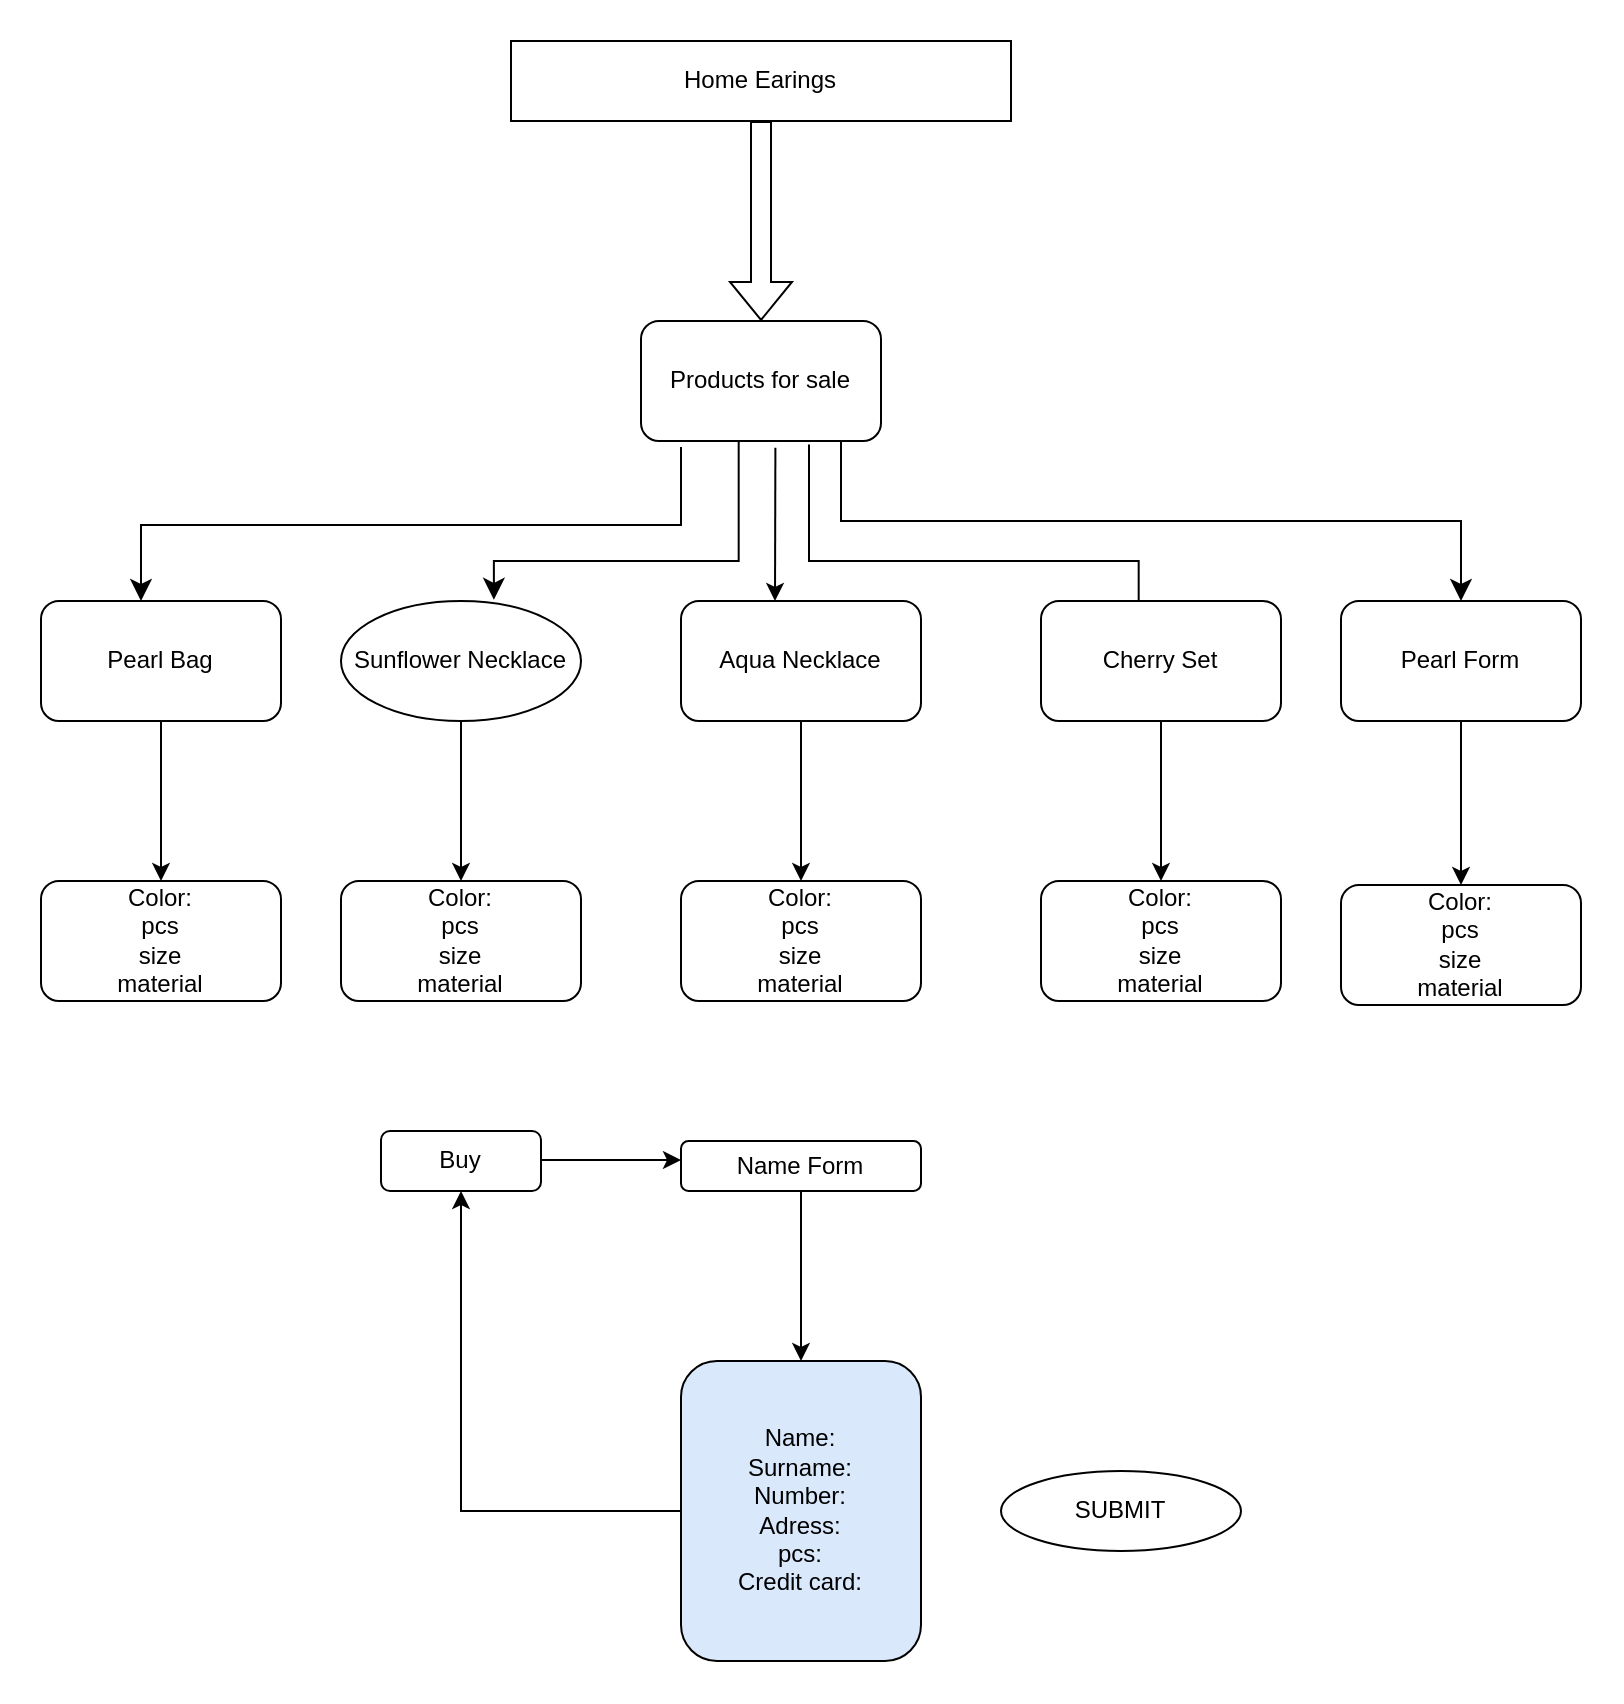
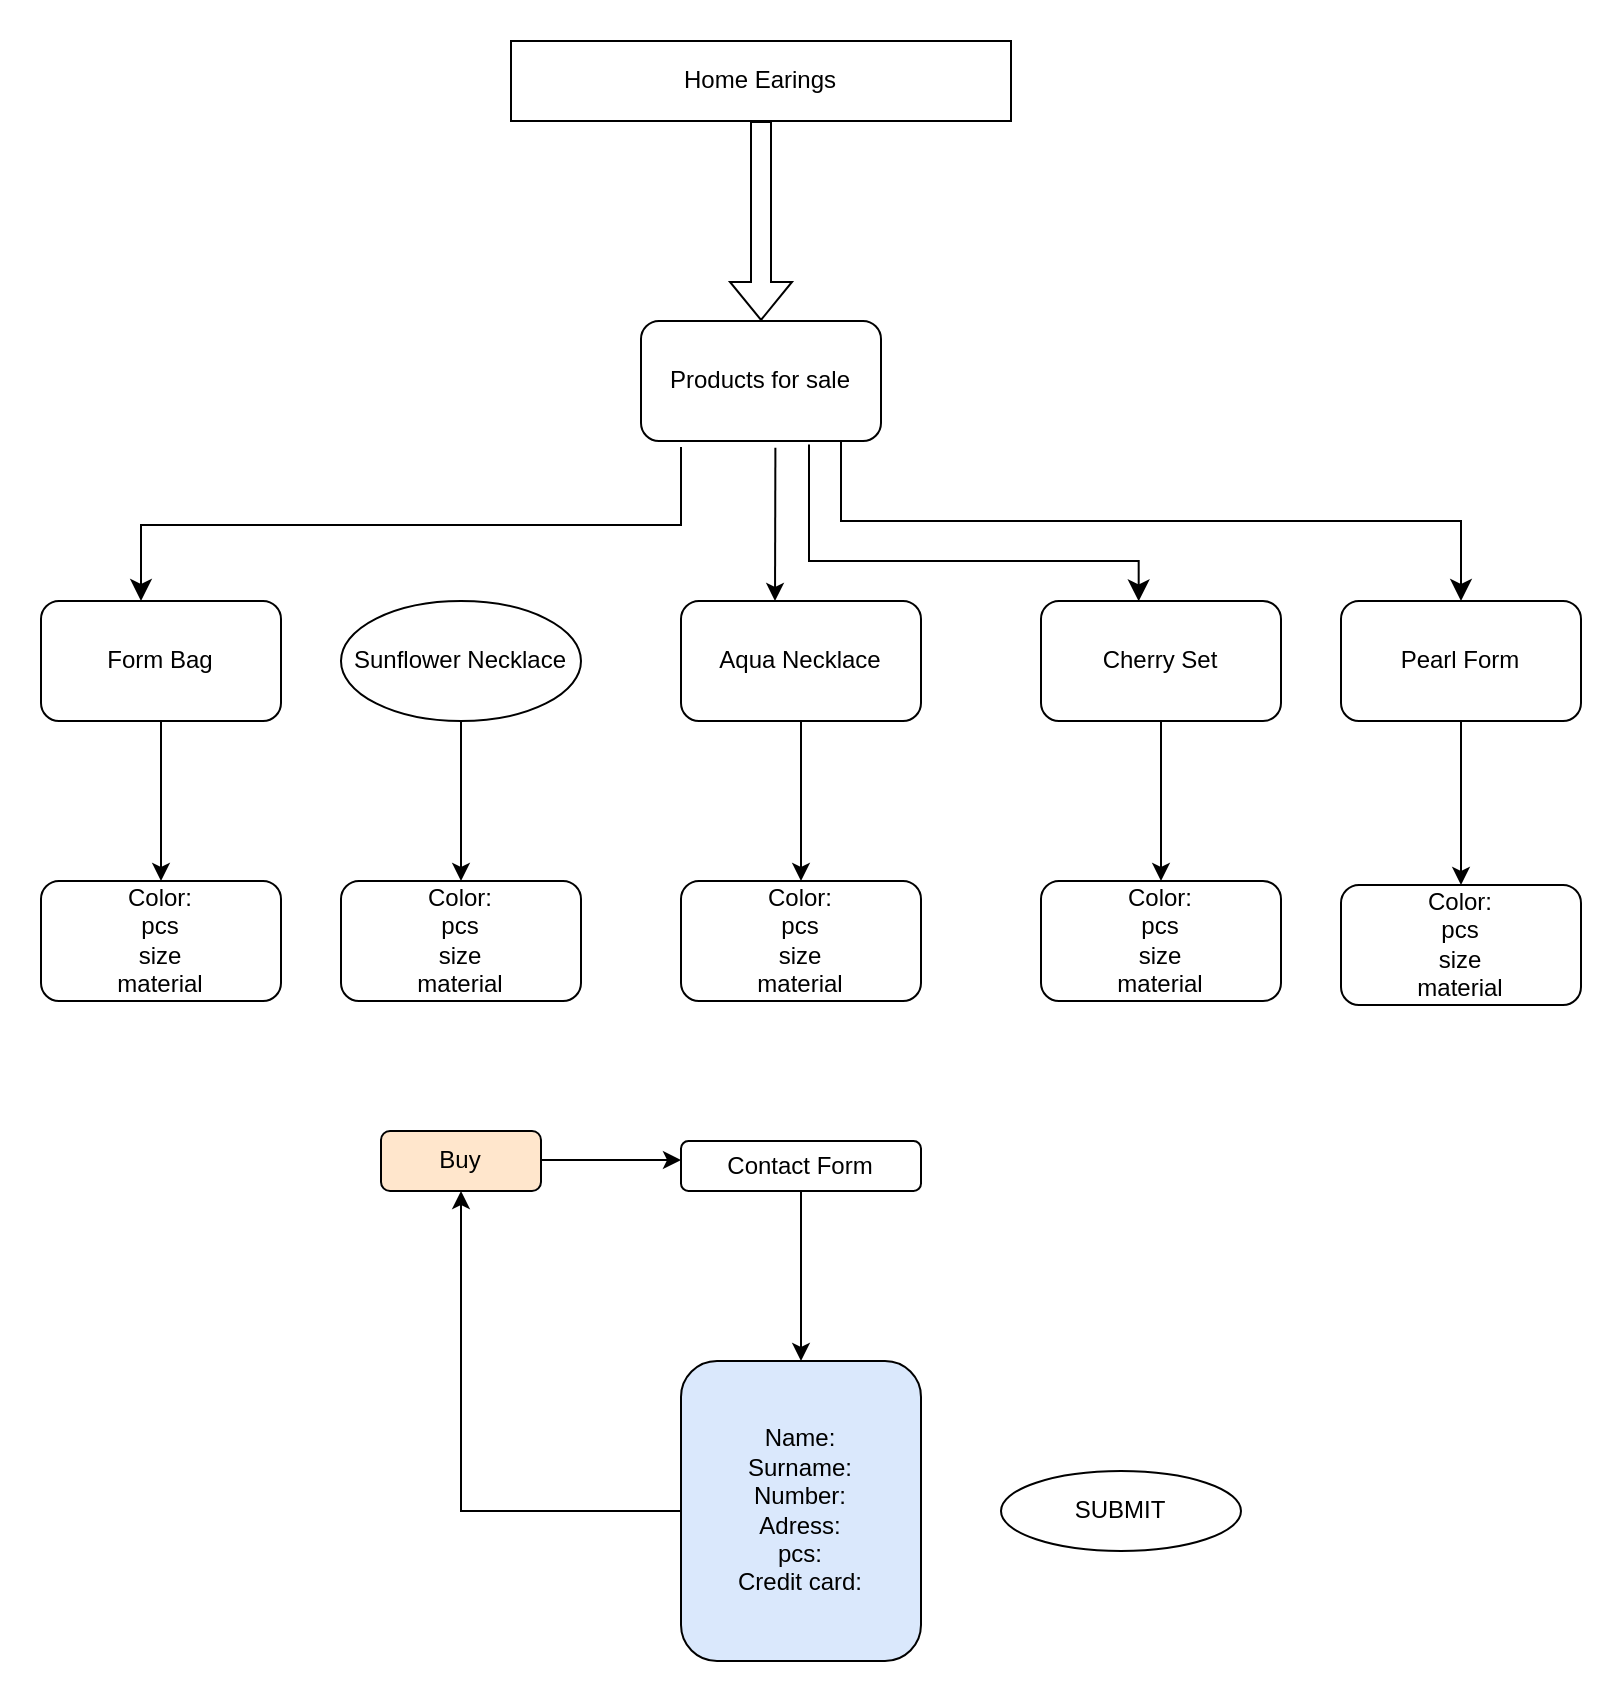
- <mxCell id="18" value="" style="edgeStyle=elbowEdgeStyle;elbow=vertical;endArrow=classic;html=1;curved=0;rounded=0;endSize=8;startSize=8;exitX=0.407;exitY=1.003;exitDx=0;exitDy=0;exitPerimeter=0;entryX=0.637;entryY=-0.01;entryDx=0;entryDy=0;entryPerimeter=0;" edge="1" parent="1" source="6" target="8"><mxGeometry width="50" height="50" relative="1" as="geometry"><mxPoint x="370" y="230" as="sourcePoint" /><mxPoint x="220" y="320" as="targetPoint" /><Array as="points"><mxPoint x="310" y="280" /></Array></mxGeometry></mxCell>
- <mxCell id="12" value="" style="edgeStyle=elbowEdgeStyle;elbow=vertical;endArrow=none;html=1;curved=0;rounded=0;endSize=8;startSize=8;entryX=0.407;entryY=0.003;entryDx=0;entryDy=0;entryPerimeter=0;exitX=0.7;exitY=1.03;exitDx=0;exitDy=0;exitPerimeter=0;" edge="1" parent="1" source="6" target="11"><mxGeometry width="50" height="50" relative="1" as="geometry"><mxPoint x="430" y="220" as="sourcePoint" /><mxPoint x="540" y="300" as="targetPoint" /><Array as="points"><mxPoint x="490" y="280" /></Array></mxGeometry></mxCell>
+ <mxCell id="12" value="" style="edgeStyle=elbowEdgeStyle;elbow=vertical;endArrow=classic;html=1;curved=0;rounded=0;endSize=8;startSize=8;entryX=0.407;entryY=0.003;entryDx=0;entryDy=0;entryPerimeter=0;exitX=0.7;exitY=1.03;exitDx=0;exitDy=0;exitPerimeter=0;" edge="1" parent="1" source="6" target="11"><mxGeometry width="50" height="50" relative="1" as="geometry"><mxPoint x="430" y="220" as="sourcePoint" /><mxPoint x="540" y="300" as="targetPoint" /><Array as="points"><mxPoint x="490" y="280" /></Array></mxGeometry></mxCell>
- <mxCell id="5" value="Pearl Bag" style="rounded=1;whiteSpace=wrap;html=1;" vertex="1" parent="1"><mxGeometry x="20" y="300" width="120" height="60" as="geometry" /></mxCell>
+ <mxCell id="5" value="Form Bag" style="rounded=1;whiteSpace=wrap;html=1;" vertex="1" parent="1"><mxGeometry x="20" y="300" width="120" height="60" as="geometry" /></mxCell>
- <mxCell id="20" value="Buy" style="rounded=1;whiteSpace=wrap;html=1;" vertex="1" parent="1"><mxGeometry x="190" y="565" width="80" height="30" as="geometry" /></mxCell>
+ <mxCell id="20" value="Buy" style="rounded=1;whiteSpace=wrap;html=1;fillColor=#ffe6cc;" vertex="1" parent="1"><mxGeometry x="190" y="565" width="80" height="30" as="geometry" /></mxCell>
- <mxCell id="23" value="Name Form" style="rounded=1;whiteSpace=wrap;html=1;" vertex="1" parent="1"><mxGeometry x="340" y="570" width="120" height="25" as="geometry" /></mxCell>
+ <mxCell id="23" value="Contact Form" style="rounded=1;whiteSpace=wrap;html=1;" vertex="1" parent="1"><mxGeometry x="340" y="570" width="120" height="25" as="geometry" /></mxCell>
